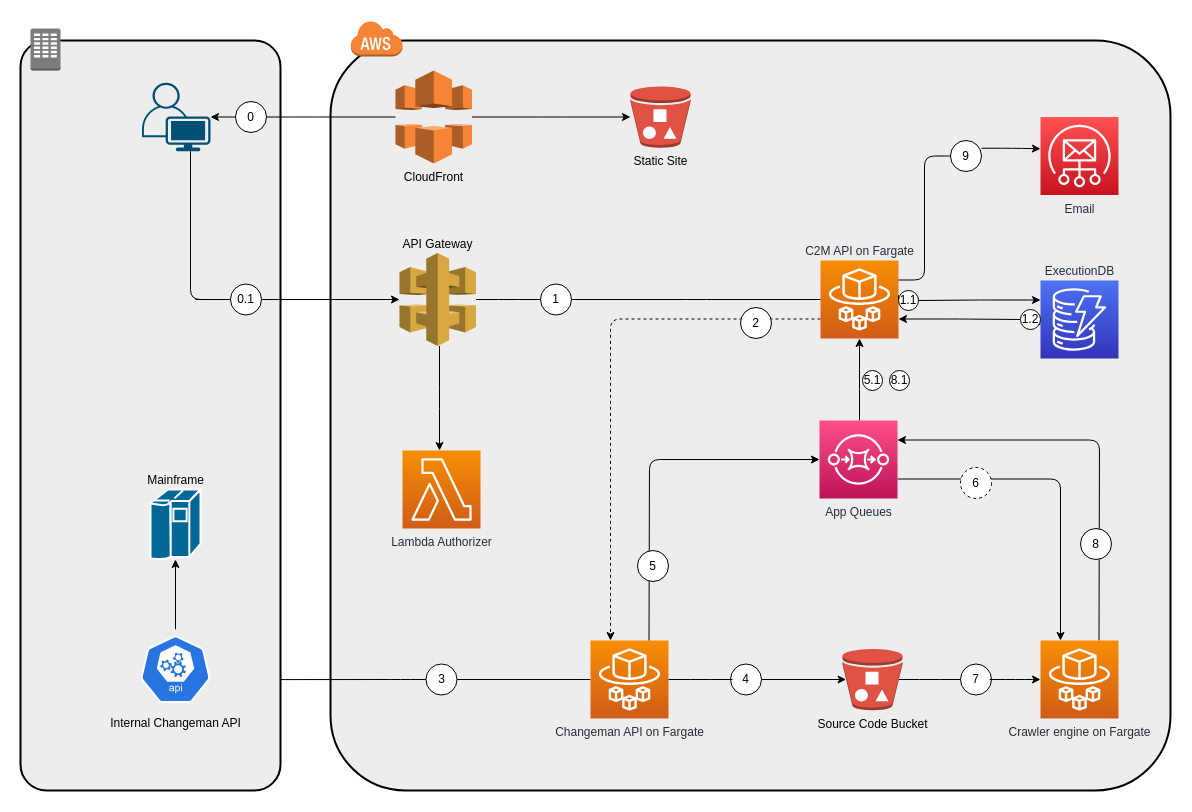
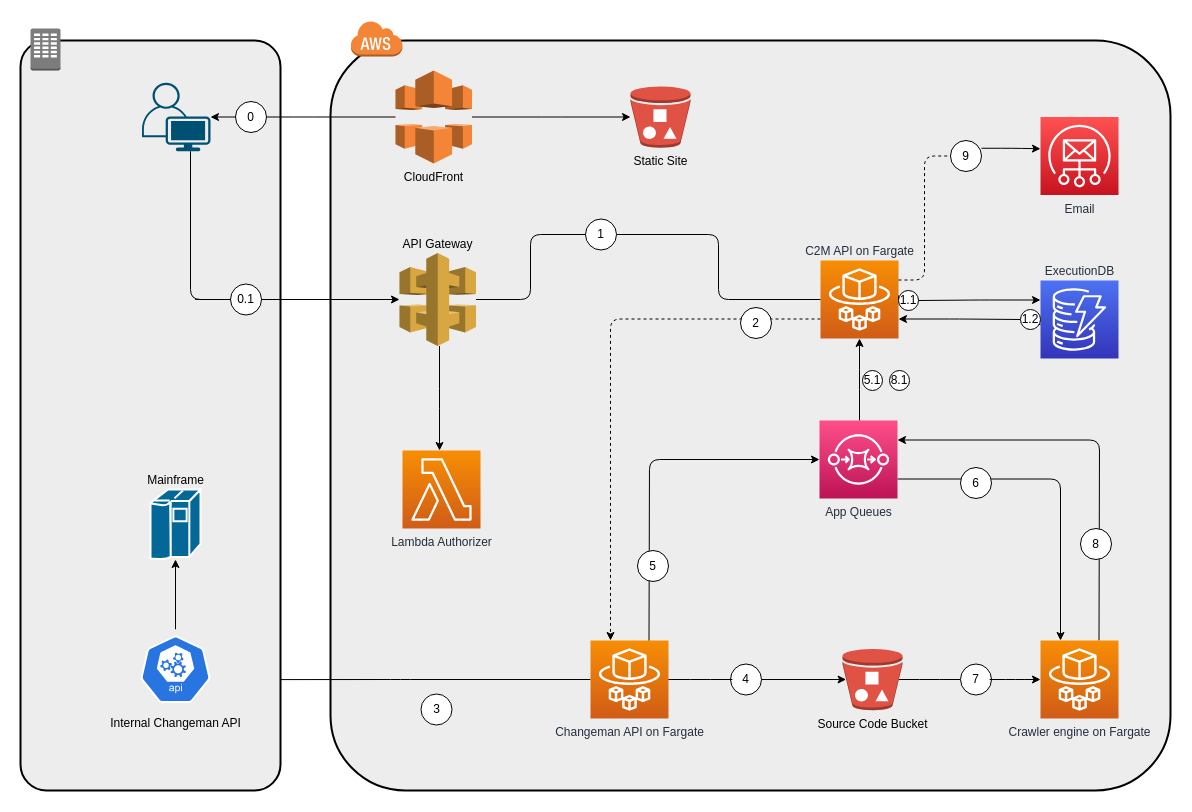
- <mxCell id="56" value="" style="edgeStyle=elbowEdgeStyle;rounded=1;sketch=0;orthogonalLoop=1;jettySize=auto;html=1;exitX=1;exitY=0.25;exitDx=0;exitDy=0;exitPerimeter=0;shadow=0;fontColor=#000000;startArrow=none;startFill=0;endArrow=none;endFill=1;strokeColor=#000000;" edge="1" parent="1" source="13" target="55"><mxGeometry relative="1" as="geometry"><mxPoint x="898" y="279.5" as="sourcePoint" /><mxPoint x="1040" y="148.25" as="targetPoint" /></mxGeometry></mxCell>
+ <mxCell id="56" value="" style="edgeStyle=elbowEdgeStyle;rounded=1;sketch=0;orthogonalLoop=1;jettySize=auto;html=1;exitX=1;exitY=0.25;exitDx=0;exitDy=0;exitPerimeter=0;shadow=0;fontColor=#000000;startArrow=none;startFill=0;endArrow=none;endFill=1;strokeColor=#000000;dashed=1;" edge="1" parent="1" source="13" target="55"><mxGeometry relative="1" as="geometry"><mxPoint x="898" y="279.5" as="sourcePoint" /><mxPoint x="1040" y="148.25" as="targetPoint" /></mxGeometry></mxCell>
- <mxCell id="35" value="1" style="ellipse;whiteSpace=wrap;html=1;aspect=fixed;fontColor=#000000;strokeWidth=1;fillColor=#FFFFFF;gradientColor=#FFFFFF;" vertex="1" parent="1"><mxGeometry x="540" y="283.5" width="31" height="31" as="geometry" /></mxCell>
+ <mxCell id="35" value="1" style="ellipse;whiteSpace=wrap;html=1;aspect=fixed;fontColor=#000000;strokeWidth=1;fillColor=#FFFFFF;gradientColor=#FFFFFF;" vertex="1" parent="1"><mxGeometry x="585" y="218.5" width="31" height="31" as="geometry" /></mxCell>
- <mxCell id="42" value="6" style="ellipse;whiteSpace=wrap;html=1;aspect=fixed;fontColor=#000000;strokeWidth=1;fillColor=#FFFFFF;gradientColor=#FFFFFF;dashed=1;" vertex="1" parent="1"><mxGeometry x="960" y="467" width="31" height="31" as="geometry" /></mxCell>
+ <mxCell id="42" value="6" style="ellipse;whiteSpace=wrap;html=1;aspect=fixed;fontColor=#000000;strokeWidth=1;fillColor=#FFFFFF;gradientColor=#FFFFFF;" vertex="1" parent="1"><mxGeometry x="960" y="467" width="31" height="31" as="geometry" /></mxCell>
- <mxCell id="38" value="3" style="ellipse;whiteSpace=wrap;html=1;aspect=fixed;fontColor=#000000;strokeWidth=1;fillColor=#FFFFFF;gradientColor=#FFFFFF;" vertex="1" parent="1"><mxGeometry x="425.5" y="663.5" width="31" height="31" as="geometry" /></mxCell>
+ <mxCell id="38" value="3" style="ellipse;whiteSpace=wrap;html=1;aspect=fixed;fontColor=#000000;strokeWidth=1;fillColor=#FFFFFF;gradientColor=#FFFFFF;" vertex="1" parent="1"><mxGeometry x="420.5" y="693.5" width="31" height="31" as="geometry" /></mxCell>
